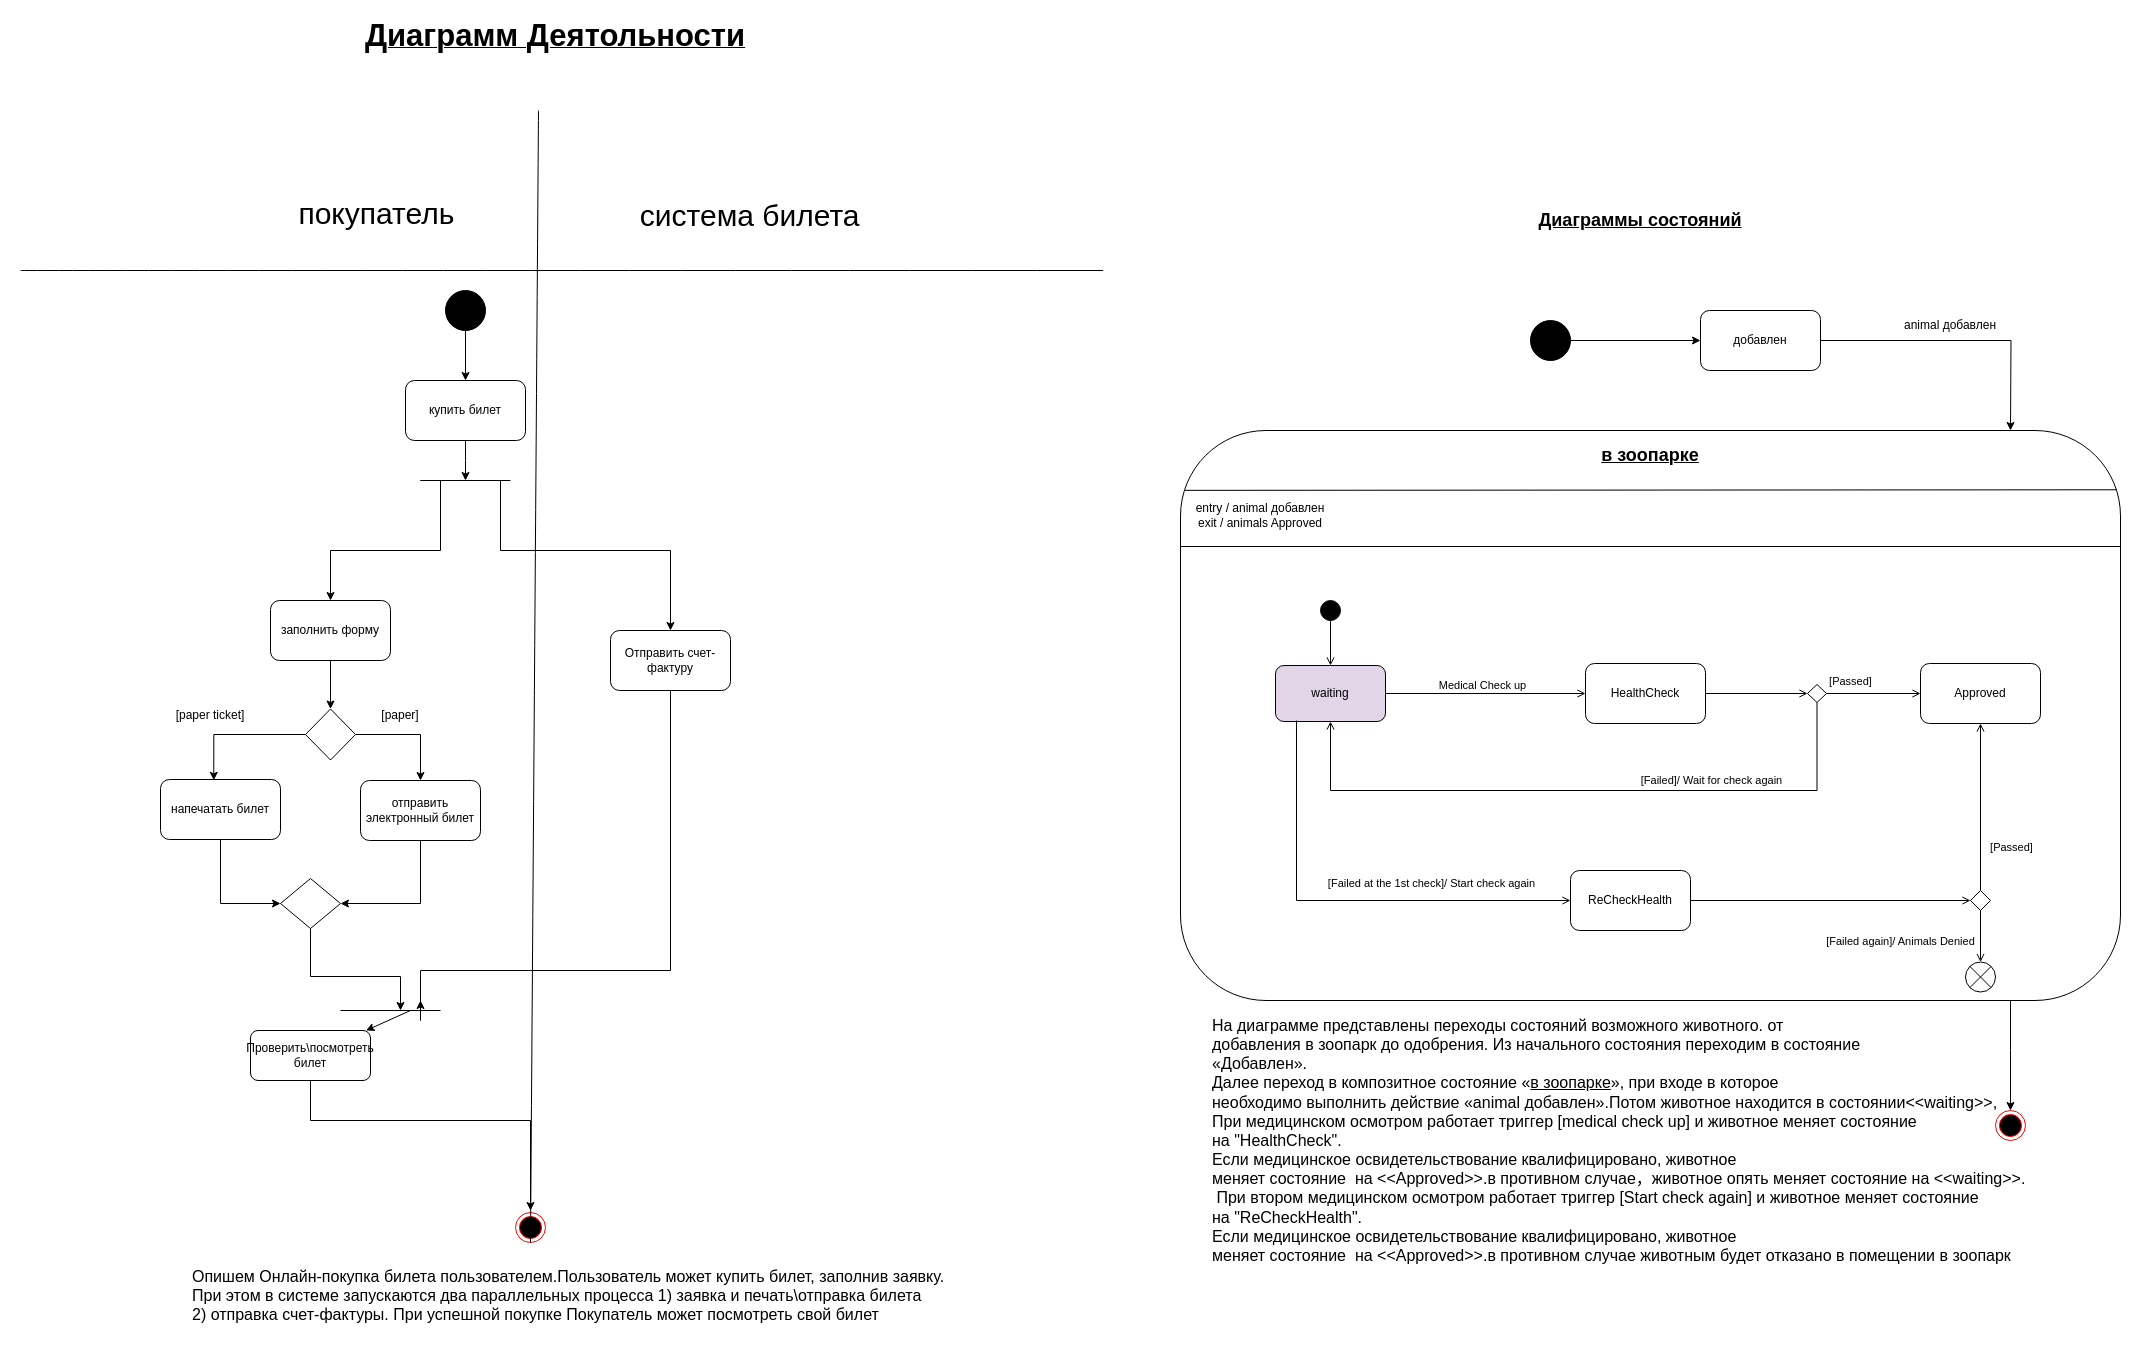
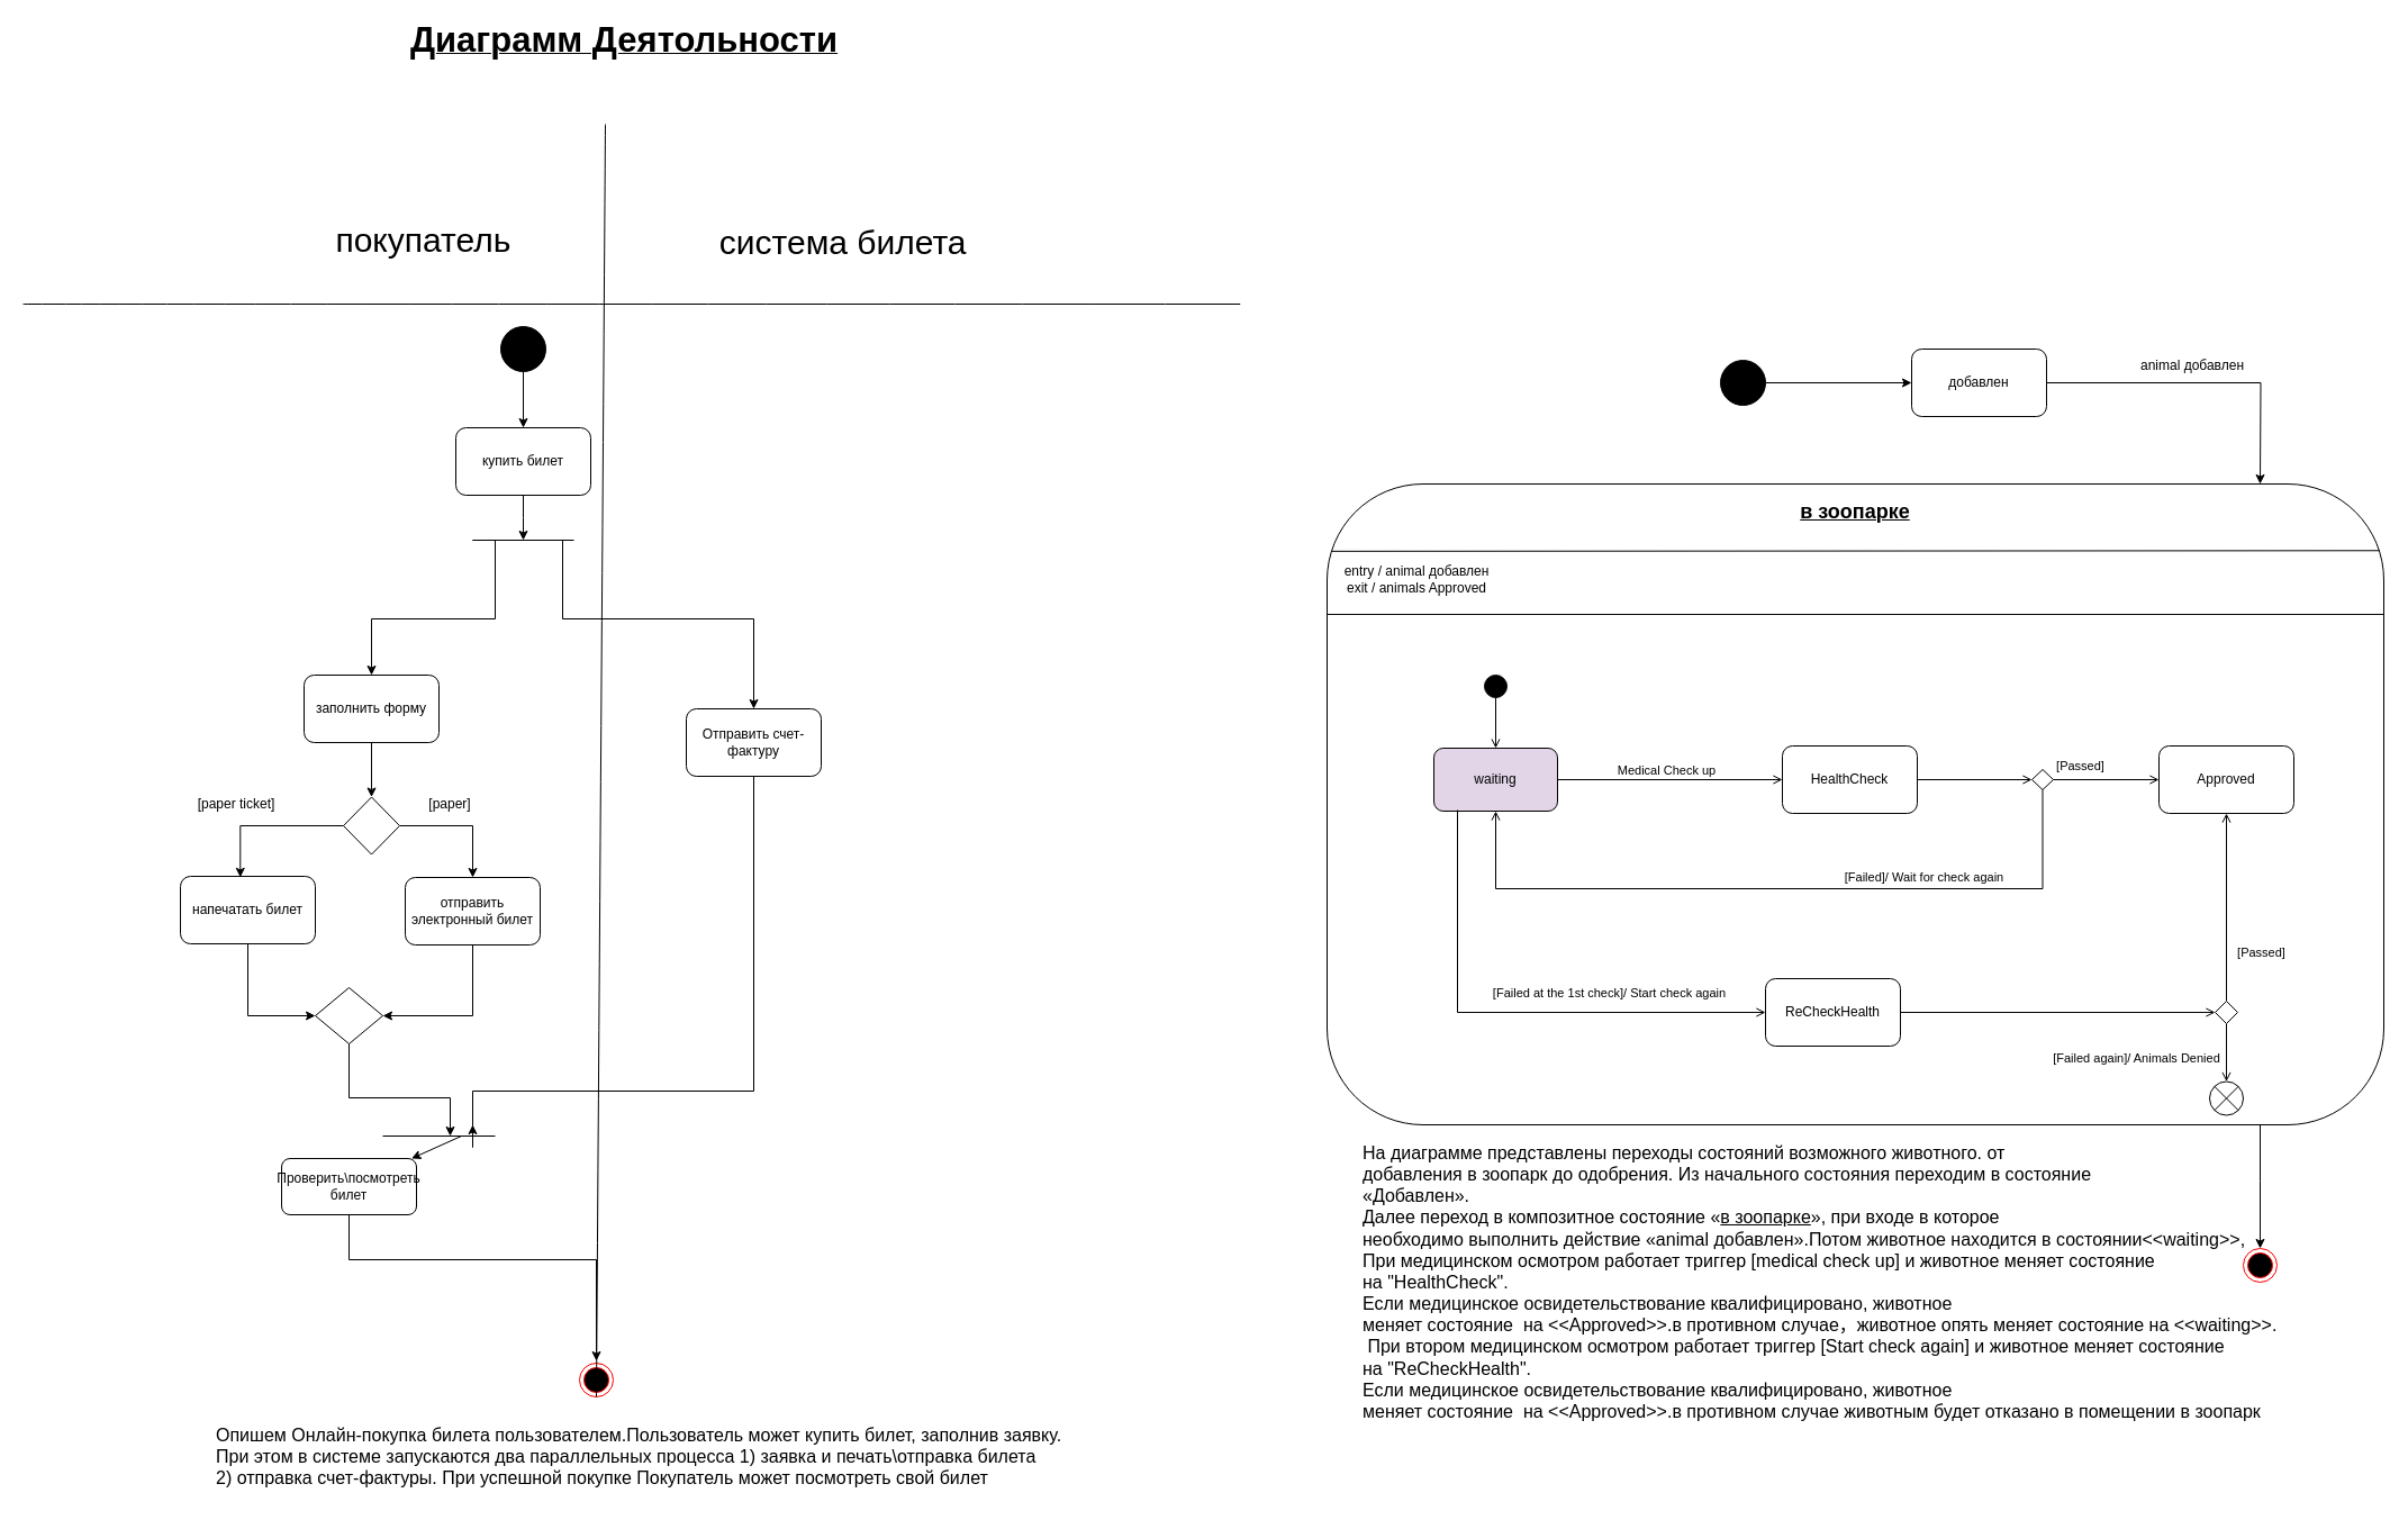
- <mxCell id="64" value="&lt;font style=&quot;font-size: 18px;&quot;&gt;&lt;u&gt;&lt;b&gt;Диаграммы состояний&lt;/b&gt;&lt;/u&gt;&lt;/font&gt;" style="text;html=1;strokeColor=none;fillColor=none;align=center;verticalAlign=middle;whiteSpace=wrap;rounded=0;" vertex="1" parent="1"><mxGeometry x="1480" y="205" width="320" height="30" as="geometry" /></mxCell>
